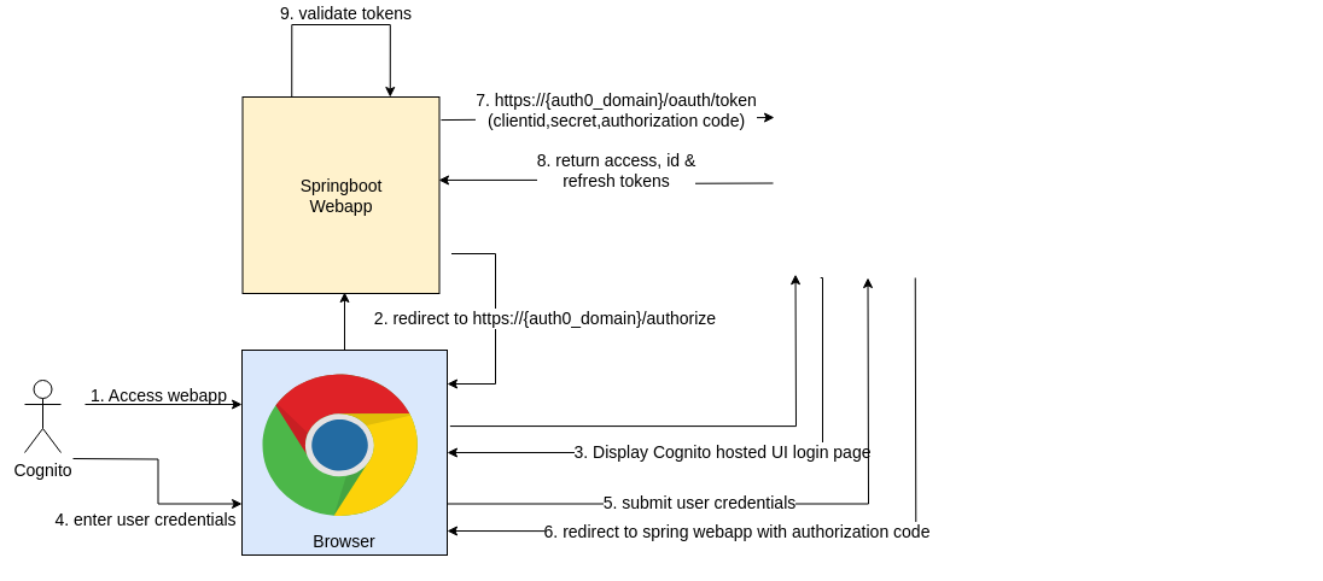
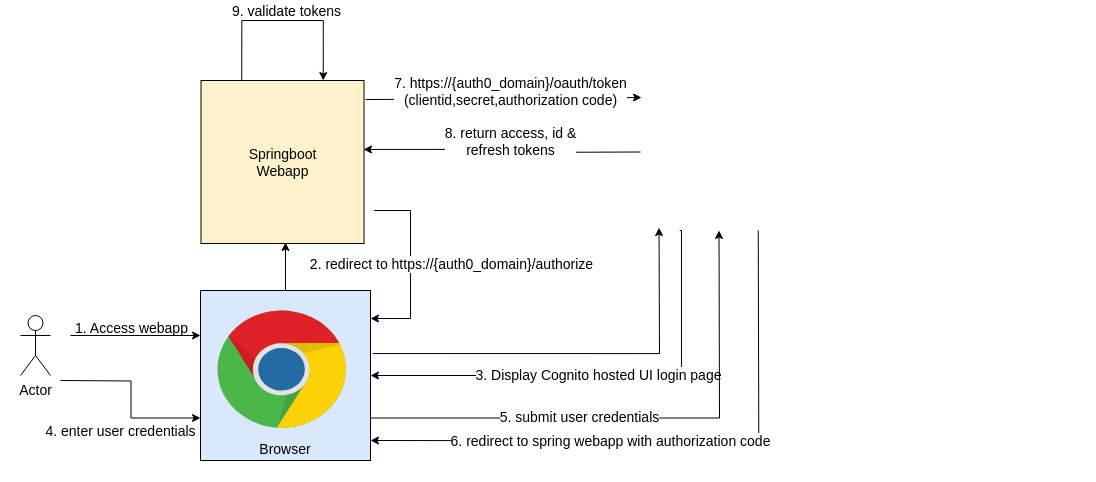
- <mxCell id="11" value="Cognito" style="shape=umlActor;verticalLabelPosition=bottom;verticalAlign=top;html=1;outlineConnect=0;labelBackgroundColor=none;fontSize=14;" parent="1" vertex="1"><mxGeometry x="20" y="315" width="30" height="60" as="geometry" /></mxCell>
+ <mxCell id="11" value="Actor" style="shape=umlActor;verticalLabelPosition=bottom;verticalAlign=top;html=1;outlineConnect=0;labelBackgroundColor=none;fontSize=14;" parent="1" vertex="1"><mxGeometry x="20" y="315" width="30" height="60" as="geometry" /></mxCell>
